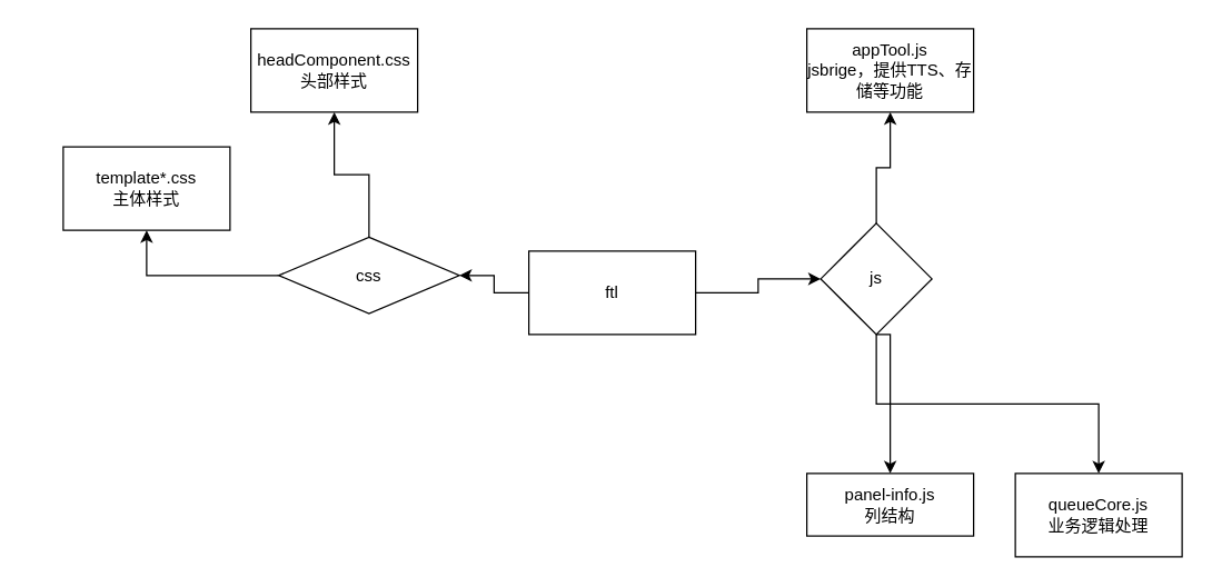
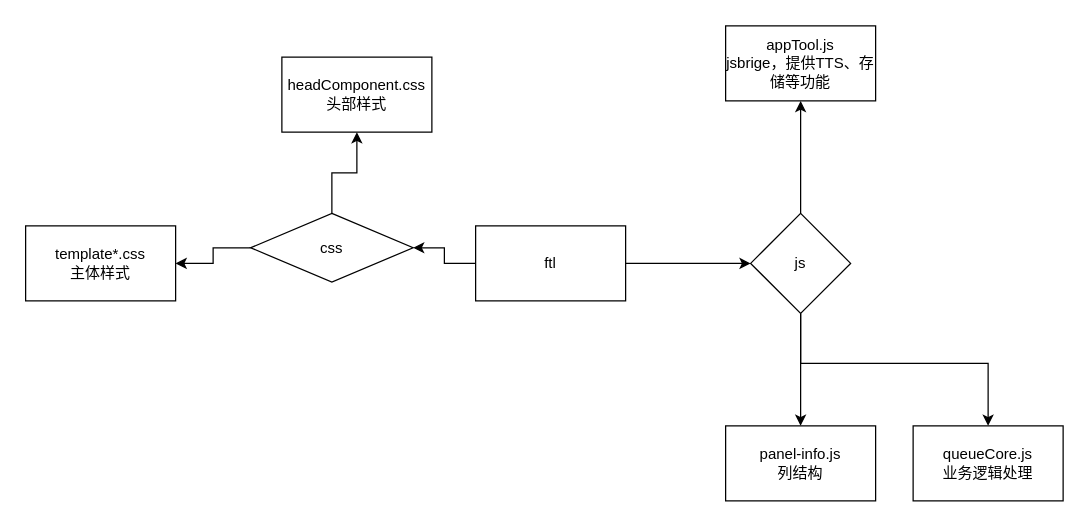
- <mxCell id="12" value="headComponent.css&lt;br&gt;头部样式" style="rounded=0;whiteSpace=wrap;html=1;" vertex="1" parent="1"><mxGeometry x="180" y="20" width="120" height="60" as="geometry" /></mxCell>
+ <mxCell id="12" value="headComponent.css&lt;br&gt;头部样式" style="rounded=0;whiteSpace=wrap;html=1;" vertex="1" parent="1"><mxGeometry x="225" y="45" width="120" height="60" as="geometry" /></mxCell>
- <mxCell id="13" value="template*.css&lt;br&gt;主体样式" style="whiteSpace=wrap;html=1;rounded=0;" vertex="1" parent="1"><mxGeometry x="45" y="105" width="120" height="60" as="geometry" /></mxCell>
+ <mxCell id="13" value="template*.css&lt;br&gt;主体样式" style="whiteSpace=wrap;html=1;rounded=0;" vertex="1" parent="1"><mxGeometry x="20" y="180" width="120" height="60" as="geometry" /></mxCell>
- <mxCell id="11" value="js" style="rhombus;whiteSpace=wrap;html=1;rounded=0;" vertex="1" parent="1"><mxGeometry x="590" y="160" width="80" height="80" as="geometry" /></mxCell>
+ <mxCell id="11" value="js" style="rhombus;whiteSpace=wrap;html=1;rounded=0;" vertex="1" parent="1"><mxGeometry x="600" y="170" width="80" height="80" as="geometry" /></mxCell>
- <mxCell id="15" value="panel-info.js&lt;br&gt;列结构" style="whiteSpace=wrap;html=1;rounded=0;" vertex="1" parent="1"><mxGeometry x="580" y="340" width="120" height="45" as="geometry" /></mxCell>
+ <mxCell id="15" value="panel-info.js&lt;br&gt;列结构" style="whiteSpace=wrap;html=1;rounded=0;" vertex="1" parent="1"><mxGeometry x="580" y="340" width="120" height="60" as="geometry" /></mxCell>
